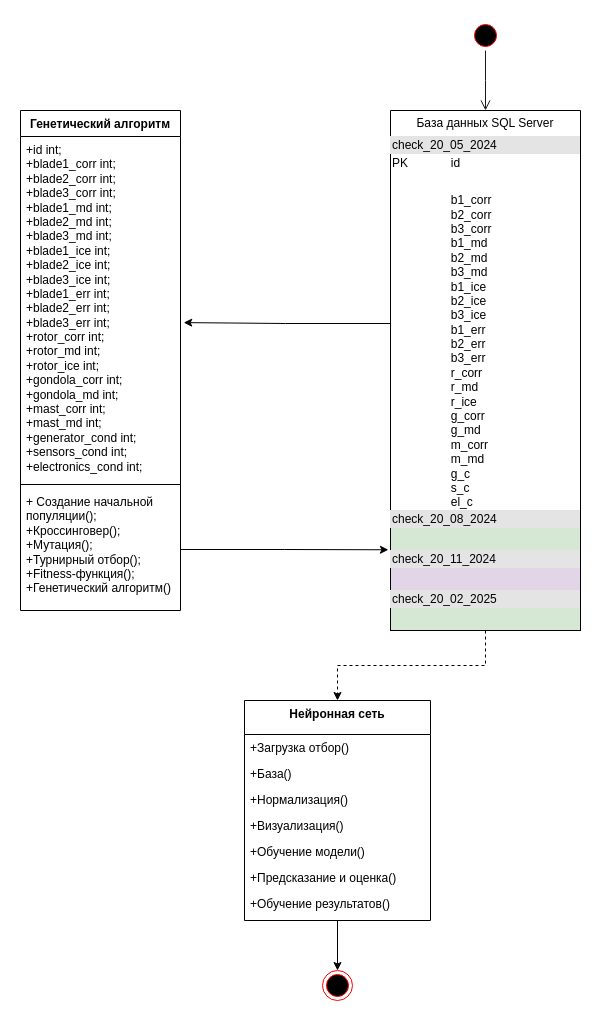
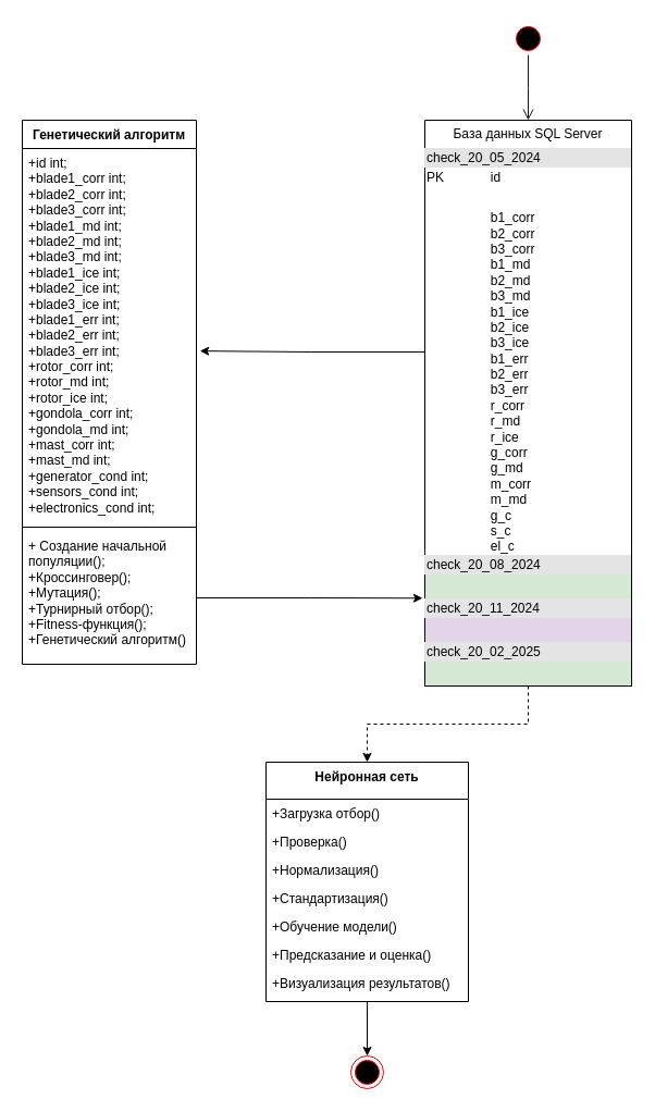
- <mxCell id="19" value="&lt;div&gt;+База()&lt;/div&gt;" style="text;strokeColor=none;fillColor=none;align=left;verticalAlign=top;spacingLeft=4;spacingRight=4;overflow=hidden;rotatable=0;points=[[0,0.5],[1,0.5]];portConstraint=eastwest;whiteSpace=wrap;html=1;" vertex="1" parent="17"><mxGeometry y="60" width="186" height="26" as="geometry" /></mxCell>
+ <mxCell id="19" value="&lt;div&gt;+Проверка()&lt;/div&gt;" style="text;strokeColor=none;fillColor=none;align=left;verticalAlign=top;spacingLeft=4;spacingRight=4;overflow=hidden;rotatable=0;points=[[0,0.5],[1,0.5]];portConstraint=eastwest;whiteSpace=wrap;html=1;" vertex="1" parent="17"><mxGeometry y="60" width="186" height="26" as="geometry" /></mxCell>
- <mxCell id="21" value="+Визуализация()" style="text;strokeColor=none;fillColor=none;align=left;verticalAlign=top;spacingLeft=4;spacingRight=4;overflow=hidden;rotatable=0;points=[[0,0.5],[1,0.5]];portConstraint=eastwest;whiteSpace=wrap;html=1;" vertex="1" parent="17"><mxGeometry y="112" width="186" height="26" as="geometry" /></mxCell>
+ <mxCell id="21" value="+Стандартизация()" style="text;strokeColor=none;fillColor=none;align=left;verticalAlign=top;spacingLeft=4;spacingRight=4;overflow=hidden;rotatable=0;points=[[0,0.5],[1,0.5]];portConstraint=eastwest;whiteSpace=wrap;html=1;" vertex="1" parent="17"><mxGeometry y="112" width="186" height="26" as="geometry" /></mxCell>
- <mxCell id="24" value="+Обучение результатов()&lt;div&gt;&lt;br&gt;&lt;/div&gt;" style="text;strokeColor=none;fillColor=none;align=left;verticalAlign=top;spacingLeft=4;spacingRight=4;overflow=hidden;rotatable=0;points=[[0,0.5],[1,0.5]];portConstraint=eastwest;whiteSpace=wrap;html=1;" vertex="1" parent="17"><mxGeometry y="190" width="186" height="30" as="geometry" /></mxCell>
+ <mxCell id="24" value="+Визуализация результатов()&lt;div&gt;&lt;br&gt;&lt;/div&gt;" style="text;strokeColor=none;fillColor=none;align=left;verticalAlign=top;spacingLeft=4;spacingRight=4;overflow=hidden;rotatable=0;points=[[0,0.5],[1,0.5]];portConstraint=eastwest;whiteSpace=wrap;html=1;" vertex="1" parent="17"><mxGeometry y="190" width="186" height="30" as="geometry" /></mxCell>
